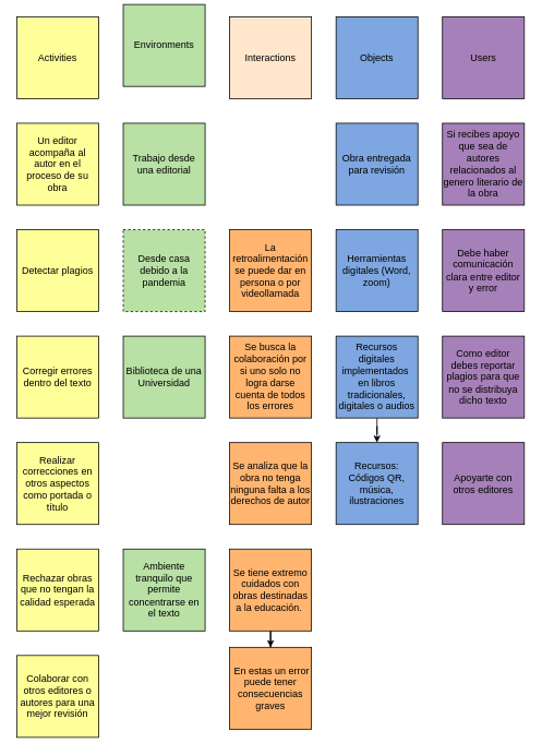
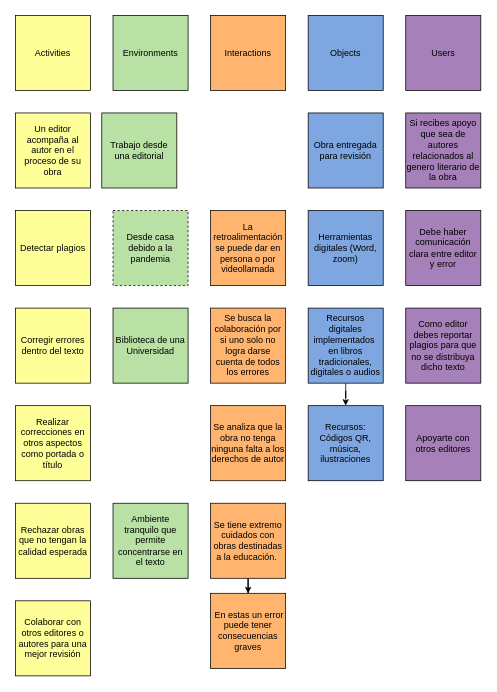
- <mxCell id="3" value="Environments" style="whiteSpace=wrap;html=1;aspect=fixed;fillColor=#B9E0A5;" parent="1" vertex="1"><mxGeometry x="150" y="5" width="100" height="100" as="geometry" /></mxCell>
+ <mxCell id="3" value="Environments" style="whiteSpace=wrap;html=1;aspect=fixed;fillColor=#B9E0A5;" parent="1" vertex="1"><mxGeometry x="150" y="20" width="100" height="100" as="geometry" /></mxCell>
- <mxCell id="4" value="Interactions" style="whiteSpace=wrap;html=1;aspect=fixed;fillColor=#ffe6cc;" parent="1" vertex="1"><mxGeometry x="280" y="20" width="100" height="100" as="geometry" /></mxCell>
+ <mxCell id="4" value="Interactions" style="whiteSpace=wrap;html=1;aspect=fixed;fillColor=#FFB570;" parent="1" vertex="1"><mxGeometry x="280" y="20" width="100" height="100" as="geometry" /></mxCell>
- <mxCell id="12" value="Trabajo desde una editorial" style="whiteSpace=wrap;html=1;aspect=fixed;fillColor=#B9E0A5;" vertex="1" parent="1"><mxGeometry x="150" y="150" width="100" height="100" as="geometry" /></mxCell>
+ <mxCell id="12" value="Trabajo desde una editorial" style="whiteSpace=wrap;html=1;aspect=fixed;fillColor=#B9E0A5;" vertex="1" parent="1"><mxGeometry x="135" y="150" width="100" height="100" as="geometry" /></mxCell>
